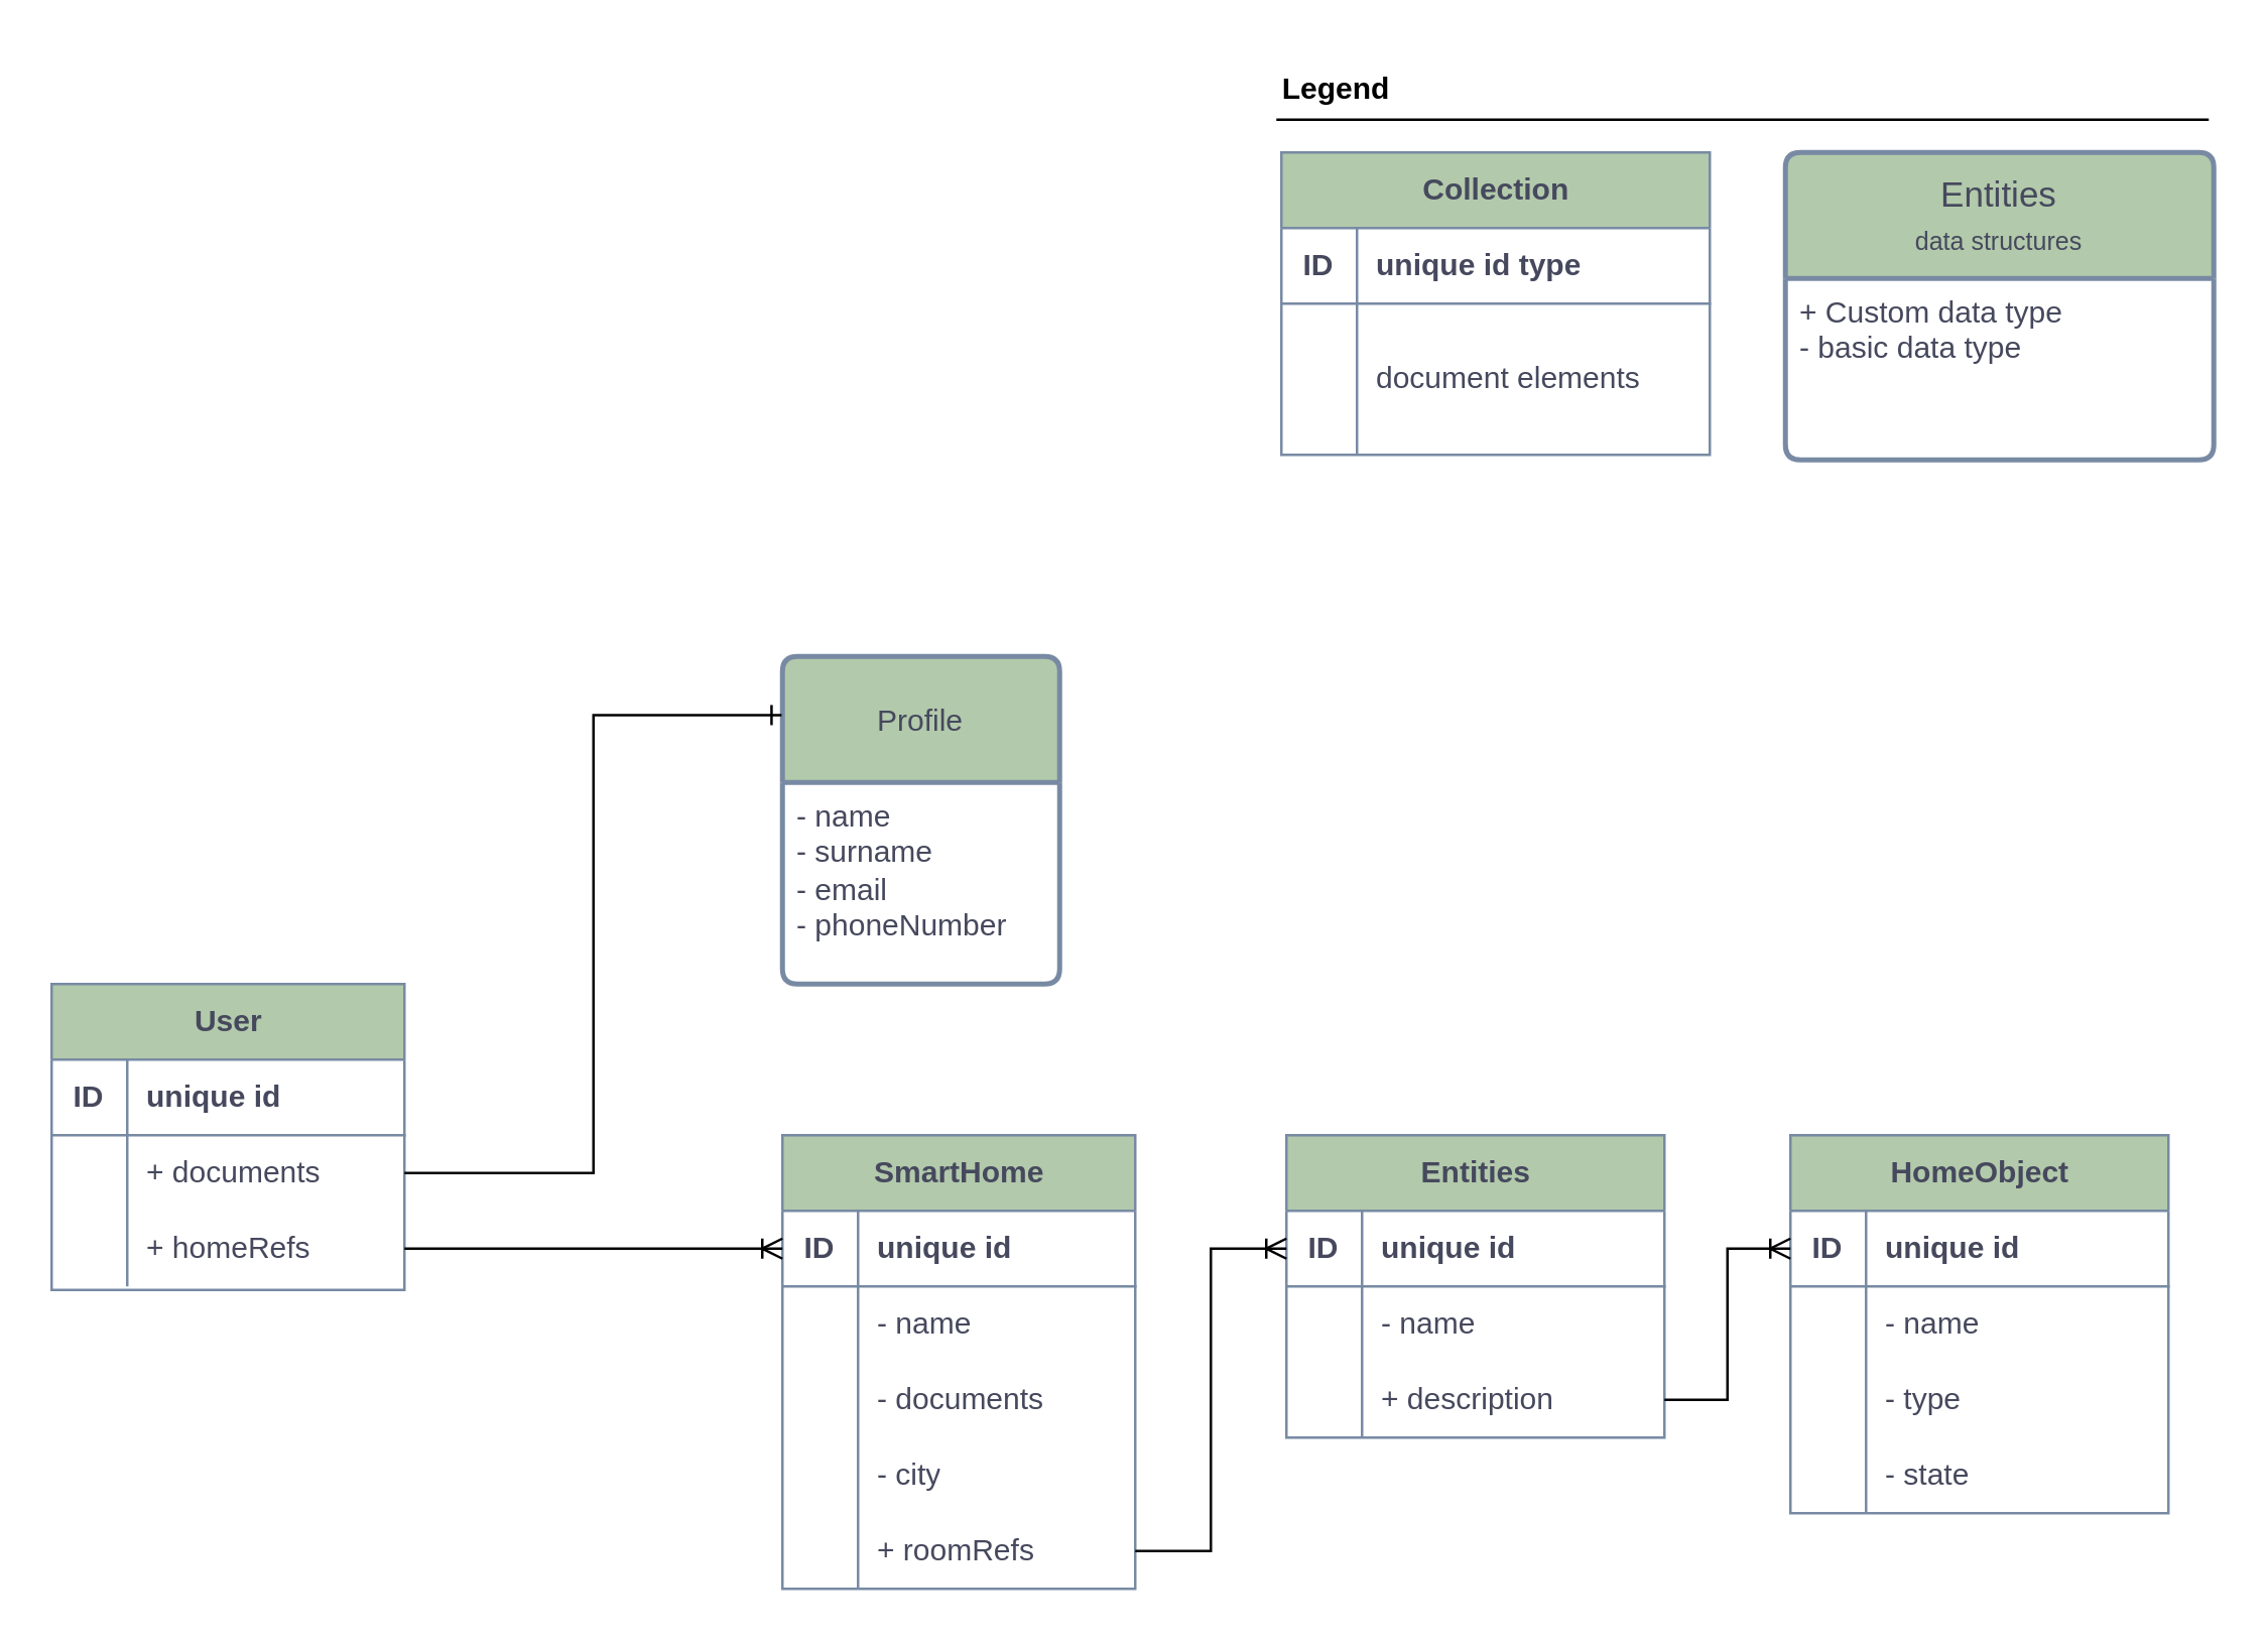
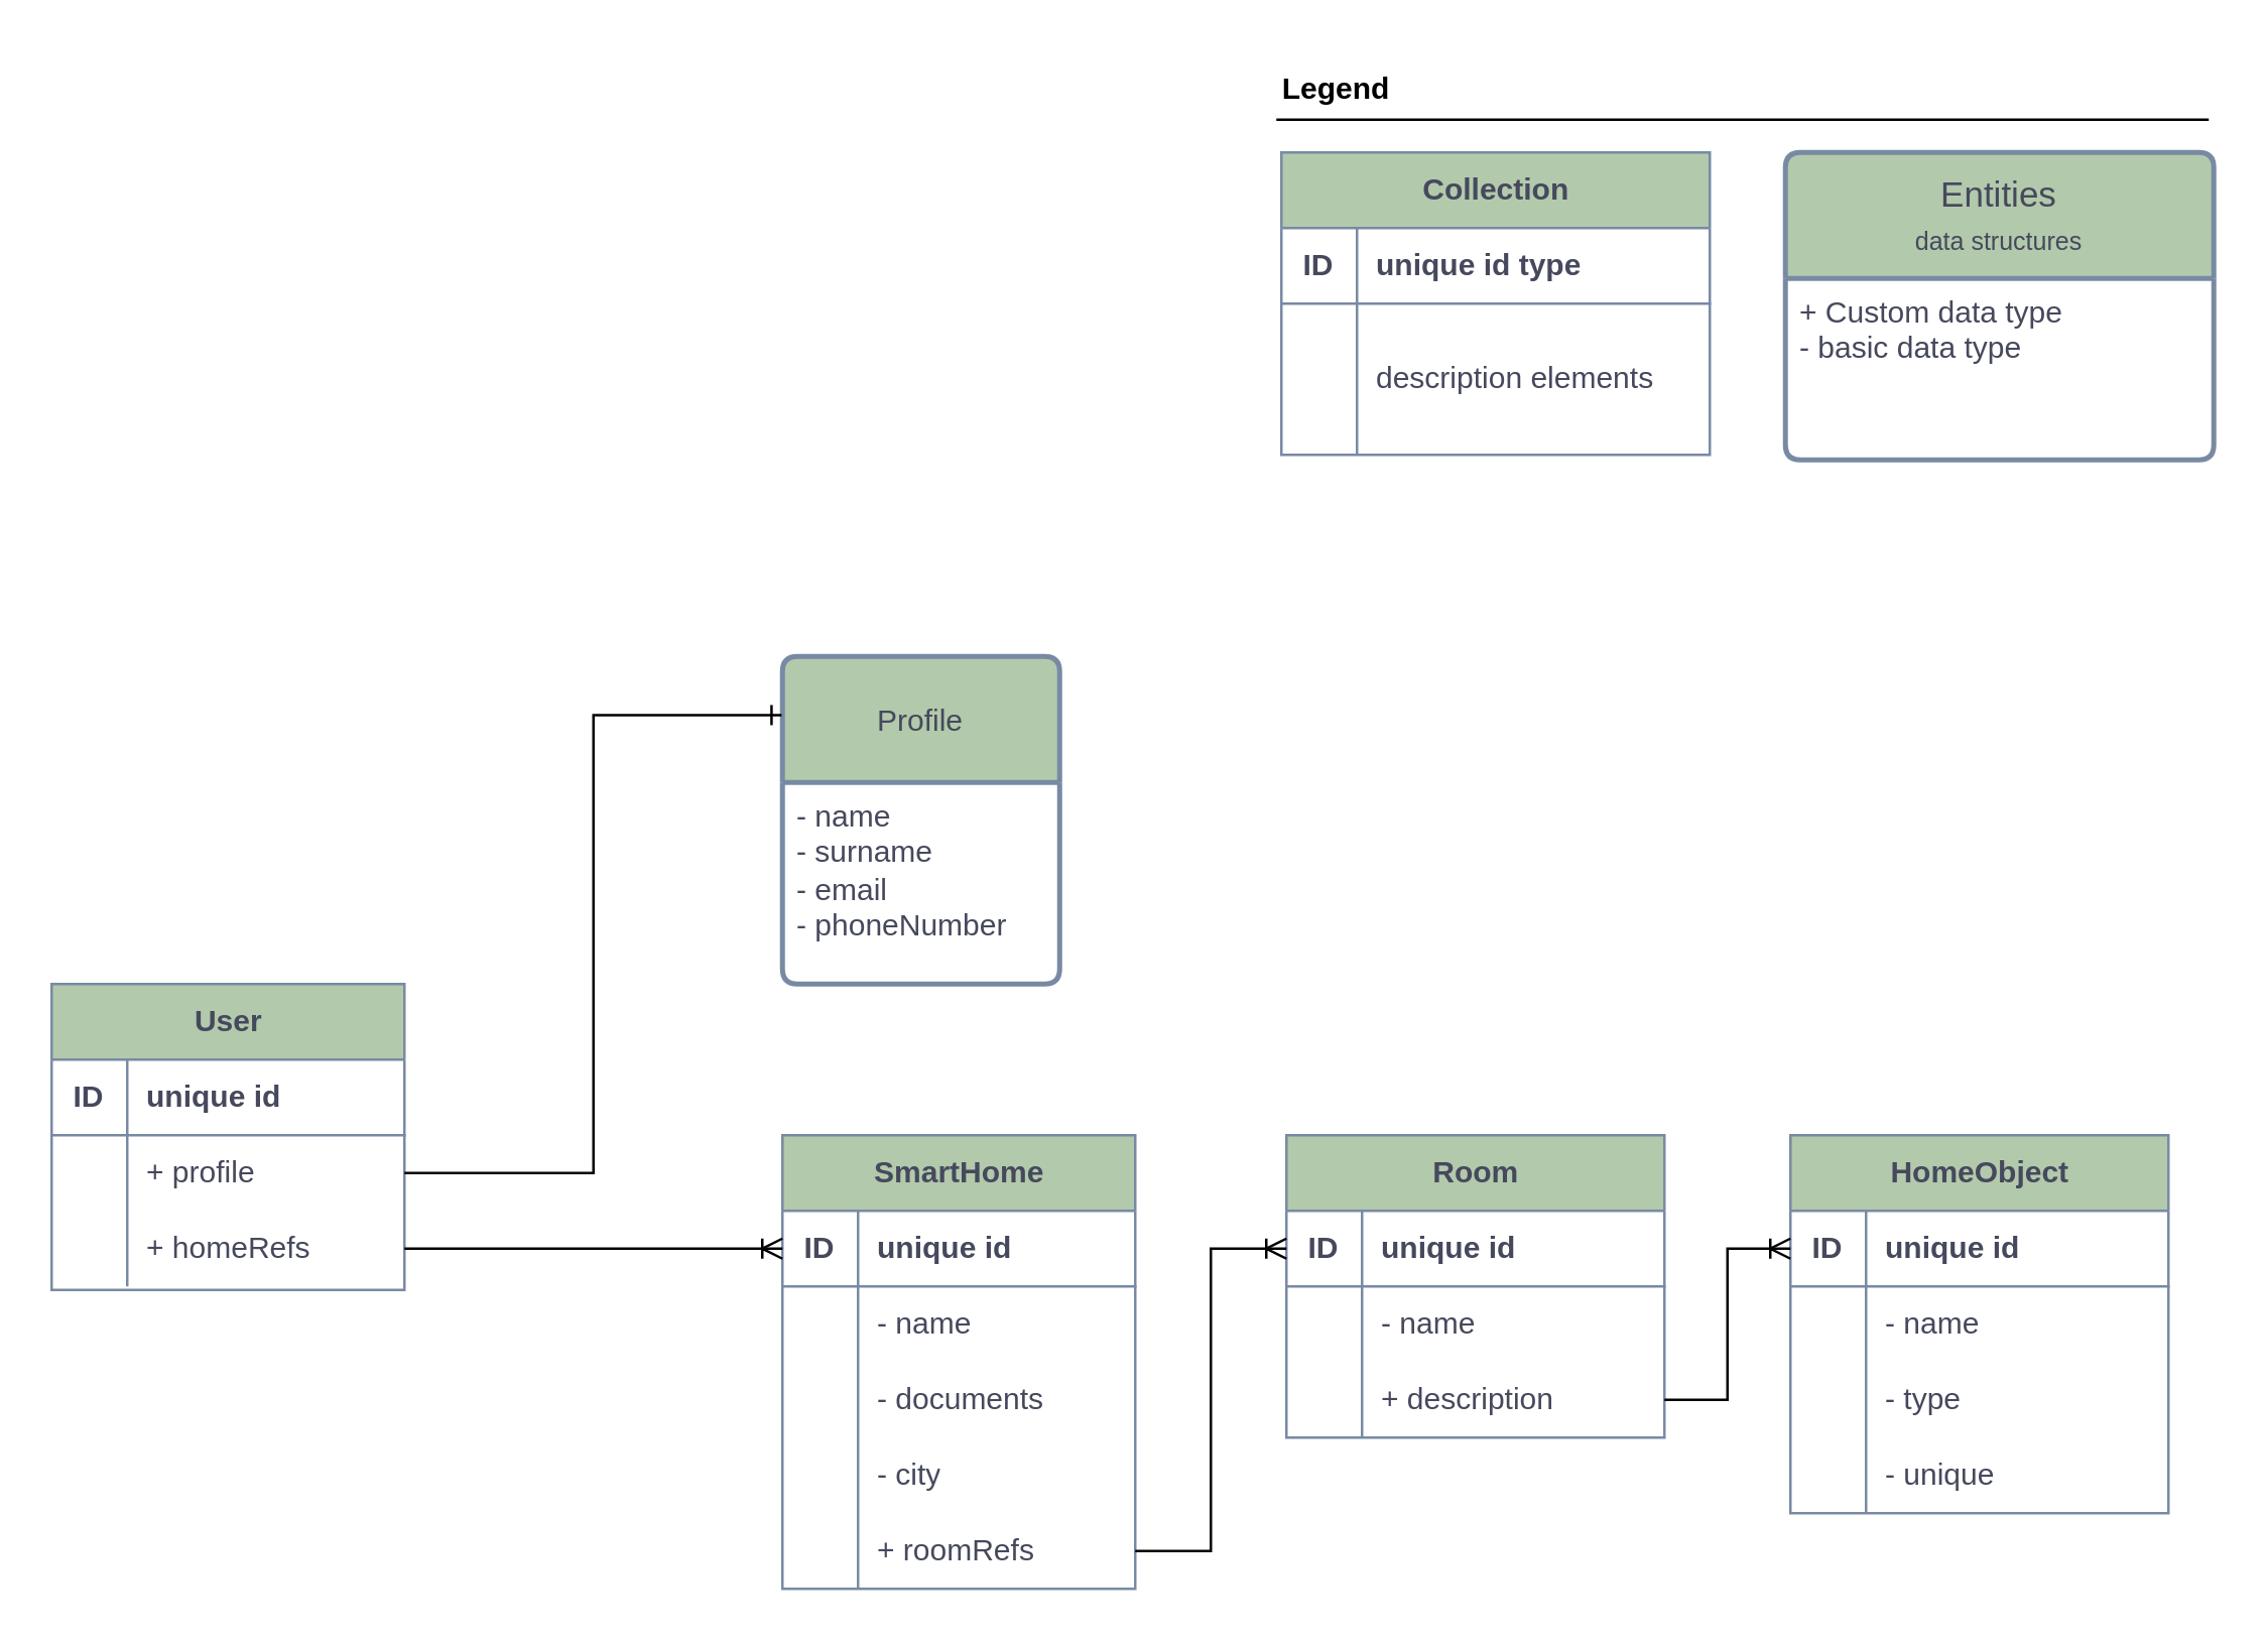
- <mxCell id="63" value="document elements" style="shape=partialRectangle;connectable=0;top=0;left=0;bottom=0;right=0;align=left;spacingLeft=6;overflow=hidden;whiteSpace=wrap;html=1;labelBackgroundColor=none;fillColor=none;strokeColor=#788AA3;fontColor=#46495D;" parent="61" vertex="1"><mxGeometry x="30" width="140" height="60" as="geometry"><mxRectangle width="140" height="60" as="alternateBounds" /></mxGeometry></mxCell>
+ <mxCell id="63" value="description elements" style="shape=partialRectangle;connectable=0;top=0;left=0;bottom=0;right=0;align=left;spacingLeft=6;overflow=hidden;whiteSpace=wrap;html=1;labelBackgroundColor=none;fillColor=none;strokeColor=#788AA3;fontColor=#46495D;" parent="61" vertex="1"><mxGeometry x="30" width="140" height="60" as="geometry"><mxRectangle width="140" height="60" as="alternateBounds" /></mxGeometry></mxCell>
- <mxCell id="24" value="+ documents" style="shape=partialRectangle;connectable=0;top=0;left=0;bottom=0;right=0;align=left;spacingLeft=6;overflow=hidden;whiteSpace=wrap;html=1;labelBackgroundColor=none;fillColor=none;strokeColor=#788AA3;fontColor=#46495D;" parent="22" vertex="1"><mxGeometry x="30" width="110" height="30" as="geometry"><mxRectangle width="110" height="30" as="alternateBounds" /></mxGeometry></mxCell>
+ <mxCell id="24" value="+ profile" style="shape=partialRectangle;connectable=0;top=0;left=0;bottom=0;right=0;align=left;spacingLeft=6;overflow=hidden;whiteSpace=wrap;html=1;labelBackgroundColor=none;fillColor=none;strokeColor=#788AA3;fontColor=#46495D;" parent="22" vertex="1"><mxGeometry x="30" width="110" height="30" as="geometry"><mxRectangle width="110" height="30" as="alternateBounds" /></mxGeometry></mxCell>
- <mxCell id="32" value="Entities" style="shape=table;startSize=30;container=1;collapsible=1;childLayout=tableLayout;fixedRows=1;rowLines=0;fontStyle=1;align=center;resizeLast=1;html=1;labelBackgroundColor=none;fillColor=#B2C9AB;strokeColor=#788AA3;fontColor=#46495D;" parent="1" vertex="1"><mxGeometry x="510" y="450" width="150" height="120" as="geometry" /></mxCell>
+ <mxCell id="32" value="Room" style="shape=table;startSize=30;container=1;collapsible=1;childLayout=tableLayout;fixedRows=1;rowLines=0;fontStyle=1;align=center;resizeLast=1;html=1;labelBackgroundColor=none;fillColor=#B2C9AB;strokeColor=#788AA3;fontColor=#46495D;" parent="1" vertex="1"><mxGeometry x="510" y="450" width="150" height="120" as="geometry" /></mxCell>
- <mxCell id="54" value="- state" style="shape=partialRectangle;connectable=0;fillColor=none;top=0;left=0;bottom=0;right=0;align=left;spacingLeft=6;overflow=hidden;whiteSpace=wrap;html=1;labelBackgroundColor=none;strokeColor=#788AA3;fontColor=#46495D;" parent="52" vertex="1"><mxGeometry x="30" width="120" height="30" as="geometry"><mxRectangle width="120" height="30" as="alternateBounds" /></mxGeometry></mxCell>
+ <mxCell id="54" value="- unique" style="shape=partialRectangle;connectable=0;fillColor=none;top=0;left=0;bottom=0;right=0;align=left;spacingLeft=6;overflow=hidden;whiteSpace=wrap;html=1;labelBackgroundColor=none;strokeColor=#788AA3;fontColor=#46495D;" parent="52" vertex="1"><mxGeometry x="30" width="120" height="30" as="geometry"><mxRectangle width="120" height="30" as="alternateBounds" /></mxGeometry></mxCell>
